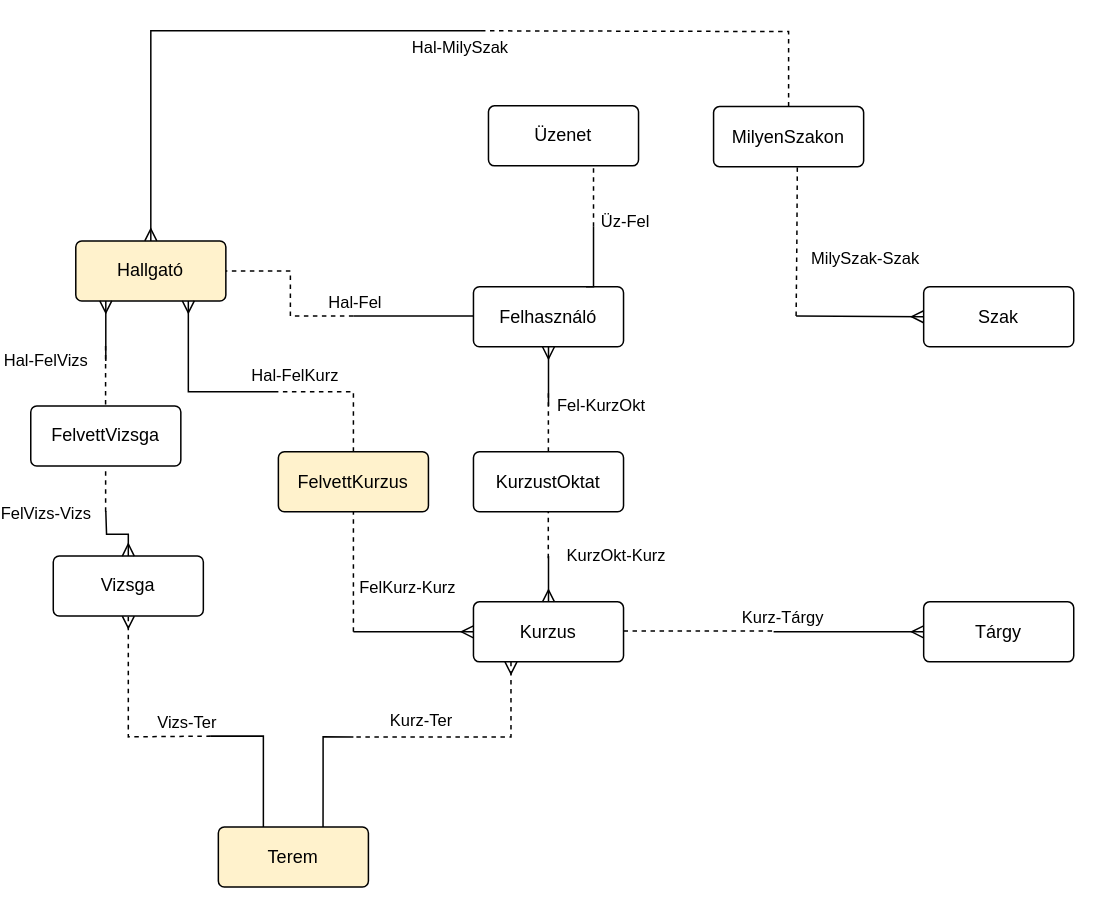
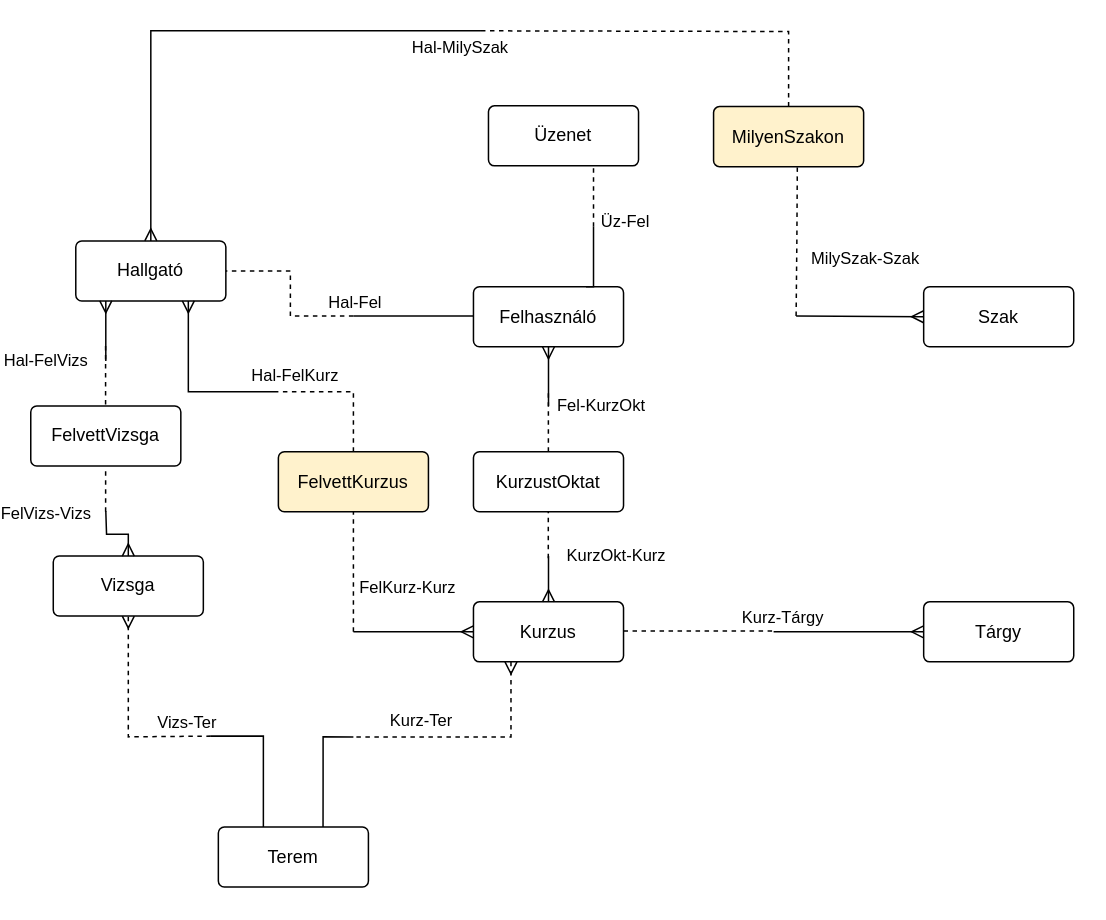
- <mxCell id="19" value="MilyenSzakon" style="rounded=1;arcSize=10;whiteSpace=wrap;html=1;align=center;" parent="1" vertex="1"><mxGeometry x="475" y="70.52" width="100" height="40" as="geometry" /></mxCell>
+ <mxCell id="19" value="MilyenSzakon" style="rounded=1;arcSize=10;whiteSpace=wrap;html=1;align=center;fillColor=#fff2cc;" parent="1" vertex="1"><mxGeometry x="475" y="70.52" width="100" height="40" as="geometry" /></mxCell>
- <mxCell id="3" value="Hallgató" style="rounded=1;arcSize=10;whiteSpace=wrap;html=1;align=center;fillColor=#fff2cc;" parent="1" vertex="1"><mxGeometry x="50" y="160" width="100" height="40" as="geometry" /></mxCell>
+ <mxCell id="3" value="Hallgató" style="rounded=1;arcSize=10;whiteSpace=wrap;html=1;align=center;" parent="1" vertex="1"><mxGeometry x="50" y="160" width="100" height="40" as="geometry" /></mxCell>
- <mxCell id="6" value="Terem" style="rounded=1;arcSize=10;whiteSpace=wrap;html=1;align=center;fillColor=#fff2cc;" parent="1" vertex="1"><mxGeometry x="145" y="550.52" width="100" height="40" as="geometry" /></mxCell>
+ <mxCell id="6" value="Terem" style="rounded=1;arcSize=10;whiteSpace=wrap;html=1;align=center;" parent="1" vertex="1"><mxGeometry x="145" y="550.52" width="100" height="40" as="geometry" /></mxCell>
